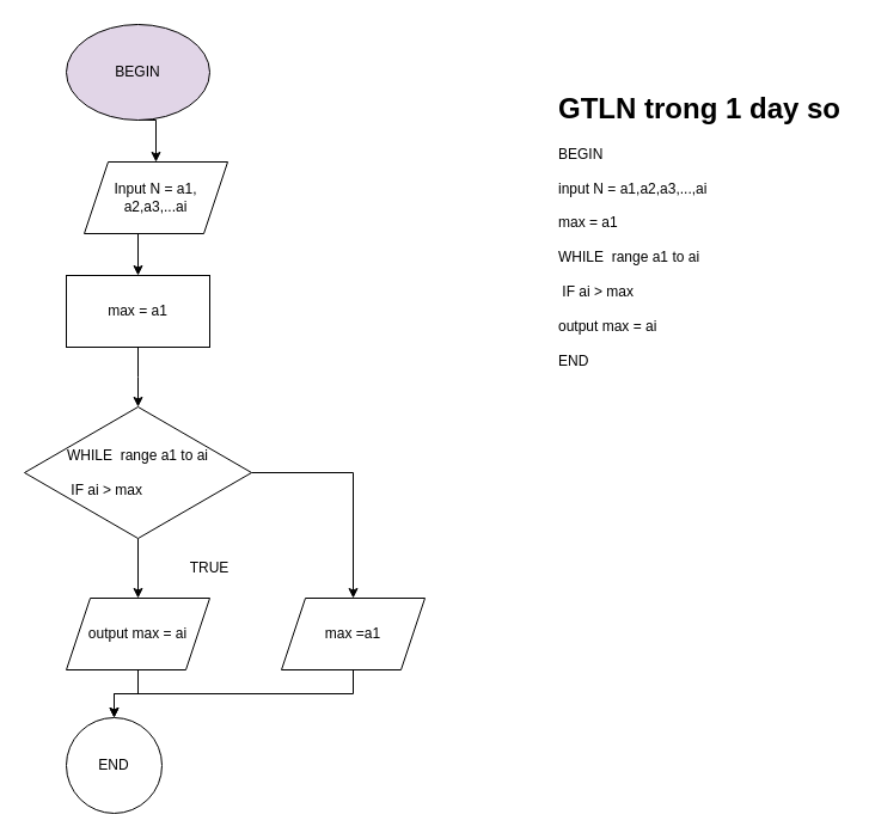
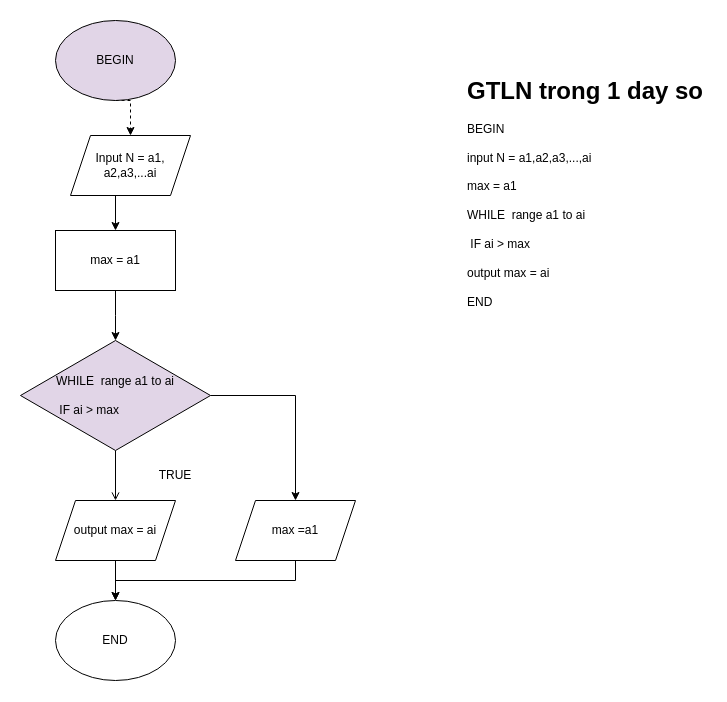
- <mxCell id="3" style="edgeStyle=orthogonalEdgeStyle;rounded=0;orthogonalLoop=1;jettySize=auto;html=1;exitX=0.5;exitY=1;exitDx=0;exitDy=0;entryX=0.5;entryY=0;entryDx=0;entryDy=0;" edge="1" parent="1" source="4" target="6"><mxGeometry relative="1" as="geometry" /></mxCell>
+ <mxCell id="3" style="edgeStyle=orthogonalEdgeStyle;rounded=0;orthogonalLoop=1;jettySize=auto;html=1;exitX=0.5;exitY=1;exitDx=0;exitDy=0;entryX=0.5;entryY=0;entryDx=0;entryDy=0;dashed=1;" edge="1" parent="1" source="4" target="6"><mxGeometry relative="1" as="geometry" /></mxCell>
- <mxCell id="14" value="&lt;div style=&quot;text-align: left;&quot;&gt;WHILE&amp;nbsp;&amp;nbsp;&lt;span style=&quot;background-color: transparent; color: light-dark(rgb(0, 0, 0), rgb(255, 255, 255));&quot;&gt;range a1 to ai&lt;/span&gt;&lt;/div&gt;&lt;div style=&quot;text-align: left;&quot;&gt;&lt;span style=&quot;background-color: transparent; color: light-dark(rgb(0, 0, 0), rgb(255, 255, 255));&quot;&gt;&lt;br&gt;&lt;/span&gt;&lt;/div&gt;&lt;div style=&quot;text-align: left;&quot;&gt;&lt;span style=&quot;background-color: transparent; color: light-dark(rgb(0, 0, 0), rgb(255, 255, 255));&quot;&gt;&amp;nbsp;IF ai &amp;gt; max&lt;/span&gt;&lt;/div&gt;" style="rhombus;whiteSpace=wrap;html=1;" vertex="1" parent="1"><mxGeometry x="20" y="340" width="190" height="110" as="geometry" /></mxCell>
+ <mxCell id="14" value="&lt;div style=&quot;text-align: left;&quot;&gt;WHILE&amp;nbsp;&amp;nbsp;&lt;span style=&quot;background-color: transparent; color: light-dark(rgb(0, 0, 0), rgb(255, 255, 255));&quot;&gt;range a1 to ai&lt;/span&gt;&lt;/div&gt;&lt;div style=&quot;text-align: left;&quot;&gt;&lt;span style=&quot;background-color: transparent; color: light-dark(rgb(0, 0, 0), rgb(255, 255, 255));&quot;&gt;&lt;br&gt;&lt;/span&gt;&lt;/div&gt;&lt;div style=&quot;text-align: left;&quot;&gt;&lt;span style=&quot;background-color: transparent; color: light-dark(rgb(0, 0, 0), rgb(255, 255, 255));&quot;&gt;&amp;nbsp;IF ai &amp;gt; max&lt;/span&gt;&lt;/div&gt;" style="rhombus;whiteSpace=wrap;html=1;fillColor=#e1d5e7;" vertex="1" parent="1"><mxGeometry x="20" y="340" width="190" height="110" as="geometry" /></mxCell>
- <mxCell id="12" style="edgeStyle=orthogonalEdgeStyle;rounded=0;orthogonalLoop=1;jettySize=auto;html=1;exitX=0.5;exitY=1;exitDx=0;exitDy=0;" edge="1" parent="1" source="14" target="10"><mxGeometry relative="1" as="geometry" /></mxCell>
+ <mxCell id="12" style="edgeStyle=orthogonalEdgeStyle;rounded=0;orthogonalLoop=1;jettySize=auto;html=1;exitX=0.5;exitY=1;exitDx=0;exitDy=0;endArrow=open;" edge="1" parent="1" source="14" target="10"><mxGeometry relative="1" as="geometry" /></mxCell>
- <mxCell id="11" value="END" style="ellipse;whiteSpace=wrap;html=1;" vertex="1" parent="1"><mxGeometry x="55" y="600" width="80" height="80" as="geometry" /></mxCell>
+ <mxCell id="11" value="END" style="ellipse;whiteSpace=wrap;html=1;" vertex="1" parent="1"><mxGeometry x="55" y="600" width="120" height="80" as="geometry" /></mxCell>
